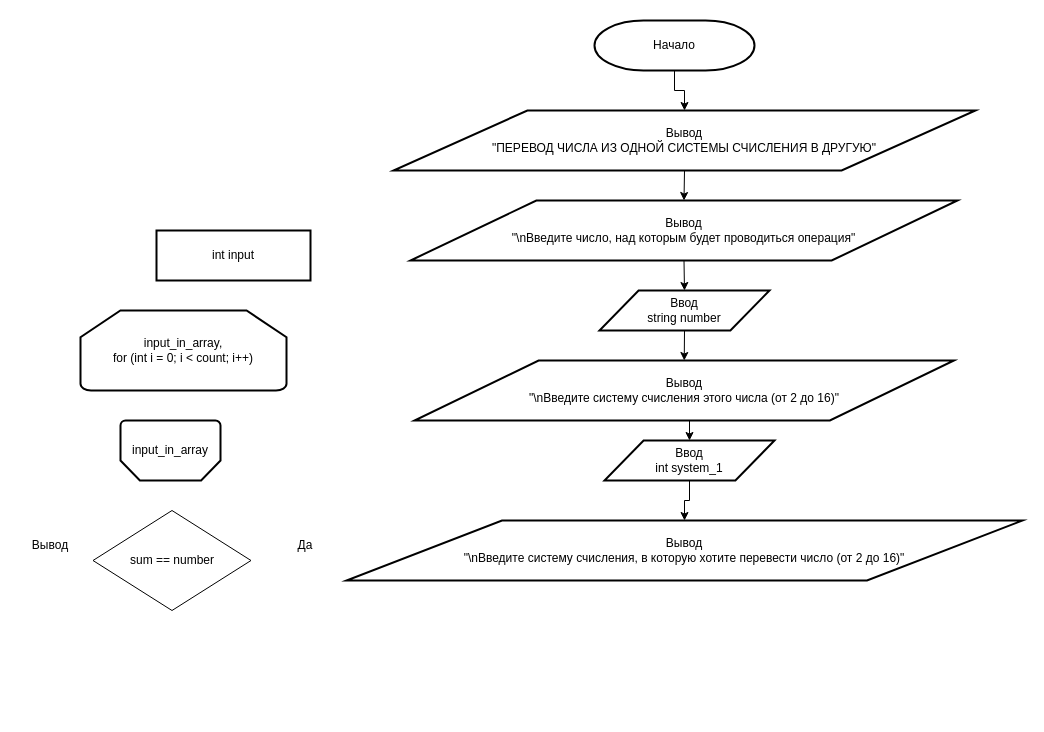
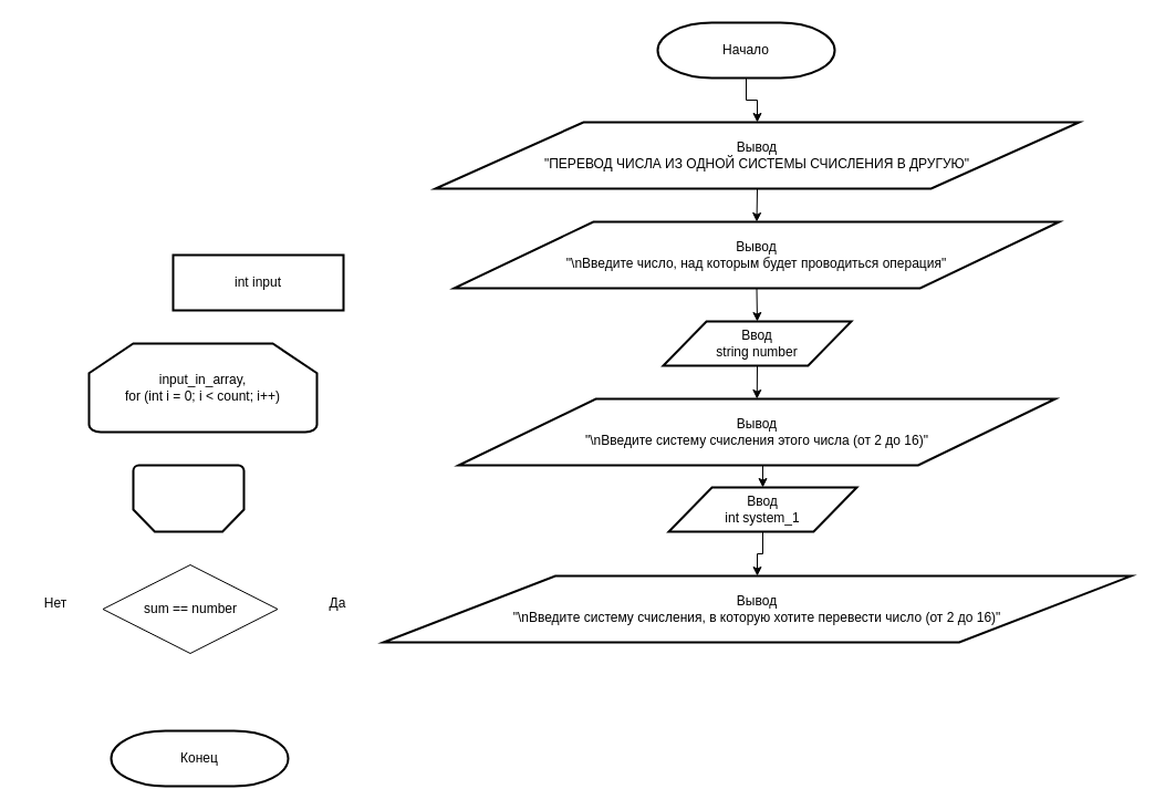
- <mxCell id="10" value="input_in_array" style="text;html=1;strokeColor=none;fillColor=none;align=center;verticalAlign=middle;whiteSpace=wrap;rounded=0;" parent="8" vertex="1"><mxGeometry x="20" y="15" width="60" height="30" as="geometry" /></mxCell>
- <mxCell id="13" value="Вывод" style="text;html=1;strokeColor=none;fillColor=none;align=center;verticalAlign=middle;whiteSpace=wrap;rounded=0;" parent="1" vertex="1"><mxGeometry x="20" y="530" width="60" height="30" as="geometry" /></mxCell>
+ <mxCell id="13" value="Нет" style="text;html=1;strokeColor=none;fillColor=none;align=center;verticalAlign=middle;whiteSpace=wrap;rounded=0;" parent="1" vertex="1"><mxGeometry x="20" y="530" width="60" height="30" as="geometry" /></mxCell>
- <mxCell id="11" value="sum == number" style="rhombus;whiteSpace=wrap;html=1;" parent="1" vertex="1"><mxGeometry x="92.5" y="510" width="158" height="100" as="geometry" /></mxCell>
+ <mxCell id="11" value="sum == number" style="rhombus;whiteSpace=wrap;html=1;" parent="1" vertex="1"><mxGeometry x="92.5" y="510" width="158" height="80" as="geometry" /></mxCell>
+ <mxCell id="14" value="Конец" style="strokeWidth=2;html=1;shape=mxgraph.flowchart.terminator;whiteSpace=wrap;" parent="1" vertex="1"><mxGeometry x="100" y="660" width="160" height="50" as="geometry" /></mxCell>
